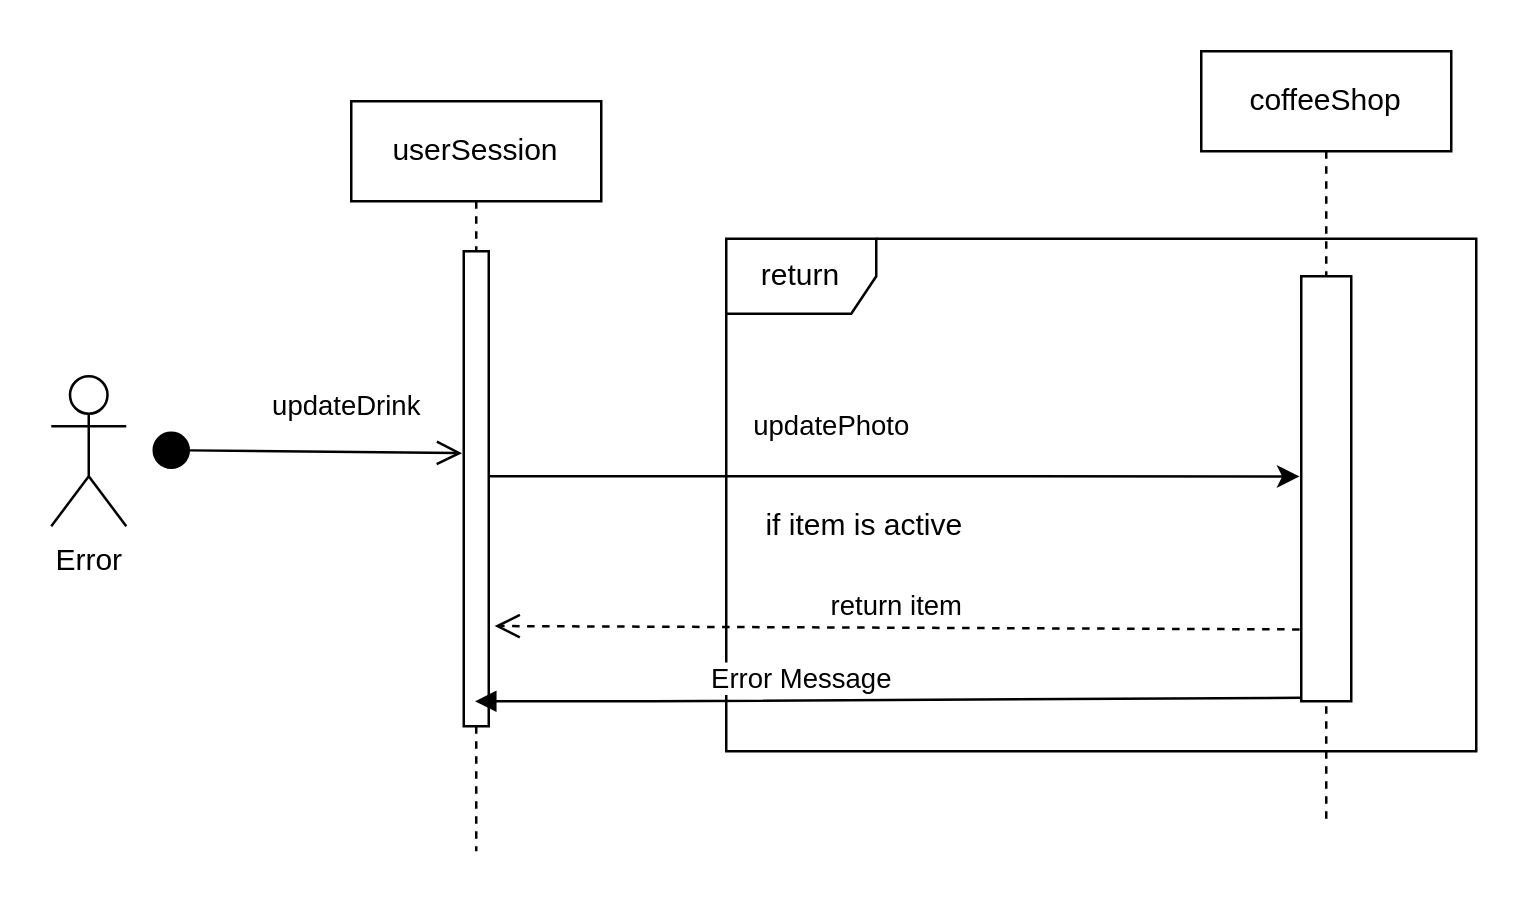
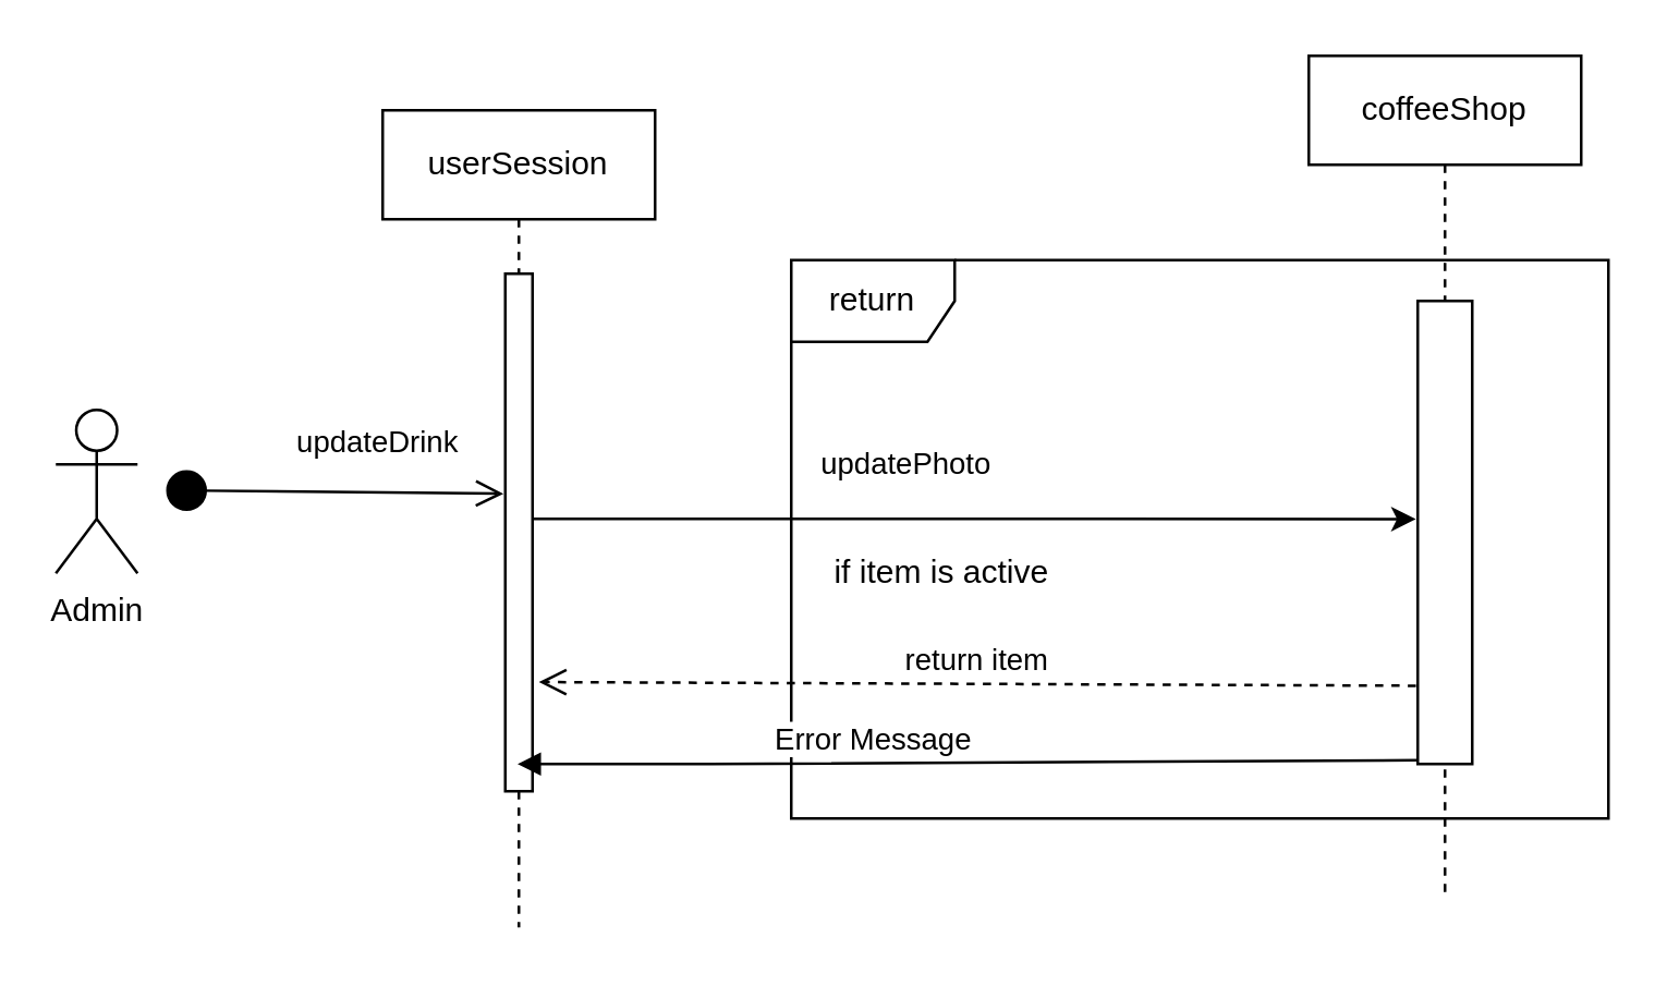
- <mxCell id="2" value="Error" style="shape=umlActor;verticalLabelPosition=bottom;verticalAlign=top;html=1;outlineConnect=0;" vertex="1" parent="1"><mxGeometry x="20" y="150" width="30" height="60" as="geometry" /></mxCell>
+ <mxCell id="2" value="Admin" style="shape=umlActor;verticalLabelPosition=bottom;verticalAlign=top;html=1;outlineConnect=0;" vertex="1" parent="1"><mxGeometry x="20" y="150" width="30" height="60" as="geometry" /></mxCell>
